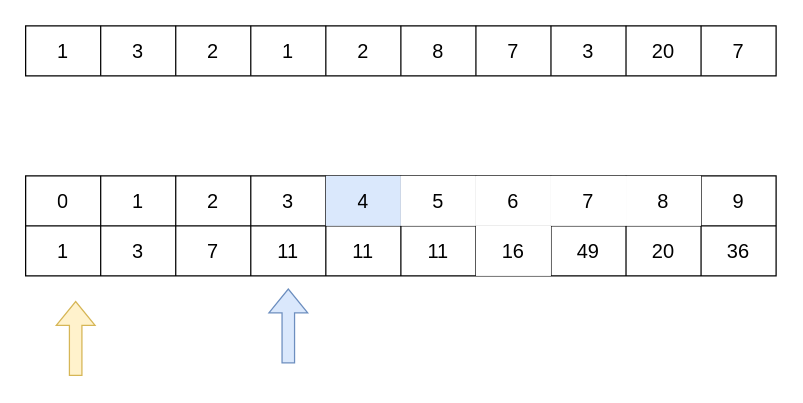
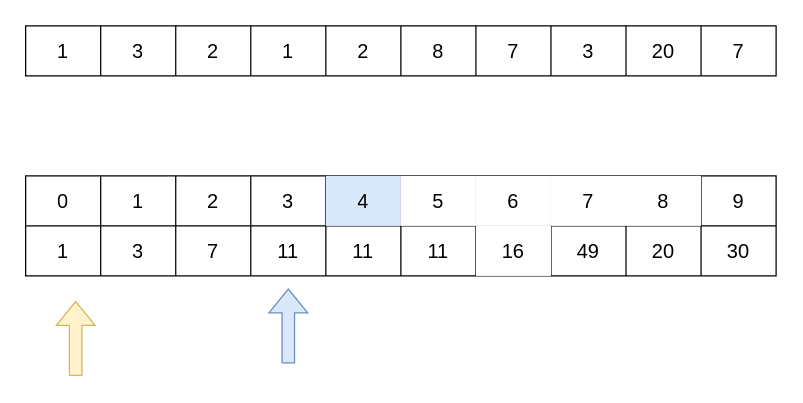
- <mxCell id="24" value="36" style="shape=partialRectangle;html=1;whiteSpace=wrap;connectable=0;strokeColor=inherit;overflow=hidden;fillColor=none;top=0;left=0;bottom=0;right=0;pointerEvents=1;fontSize=16;" vertex="1" parent="14"><mxGeometry x="540" width="60" height="40" as="geometry"><mxRectangle width="60" height="40" as="alternateBounds" /></mxGeometry></mxCell>
+ <mxCell id="24" value="30" style="shape=partialRectangle;html=1;whiteSpace=wrap;connectable=0;strokeColor=inherit;overflow=hidden;fillColor=none;top=0;left=0;bottom=0;right=0;pointerEvents=1;fontSize=16;" vertex="1" parent="14"><mxGeometry x="540" width="60" height="40" as="geometry"><mxRectangle width="60" height="40" as="alternateBounds" /></mxGeometry></mxCell>
